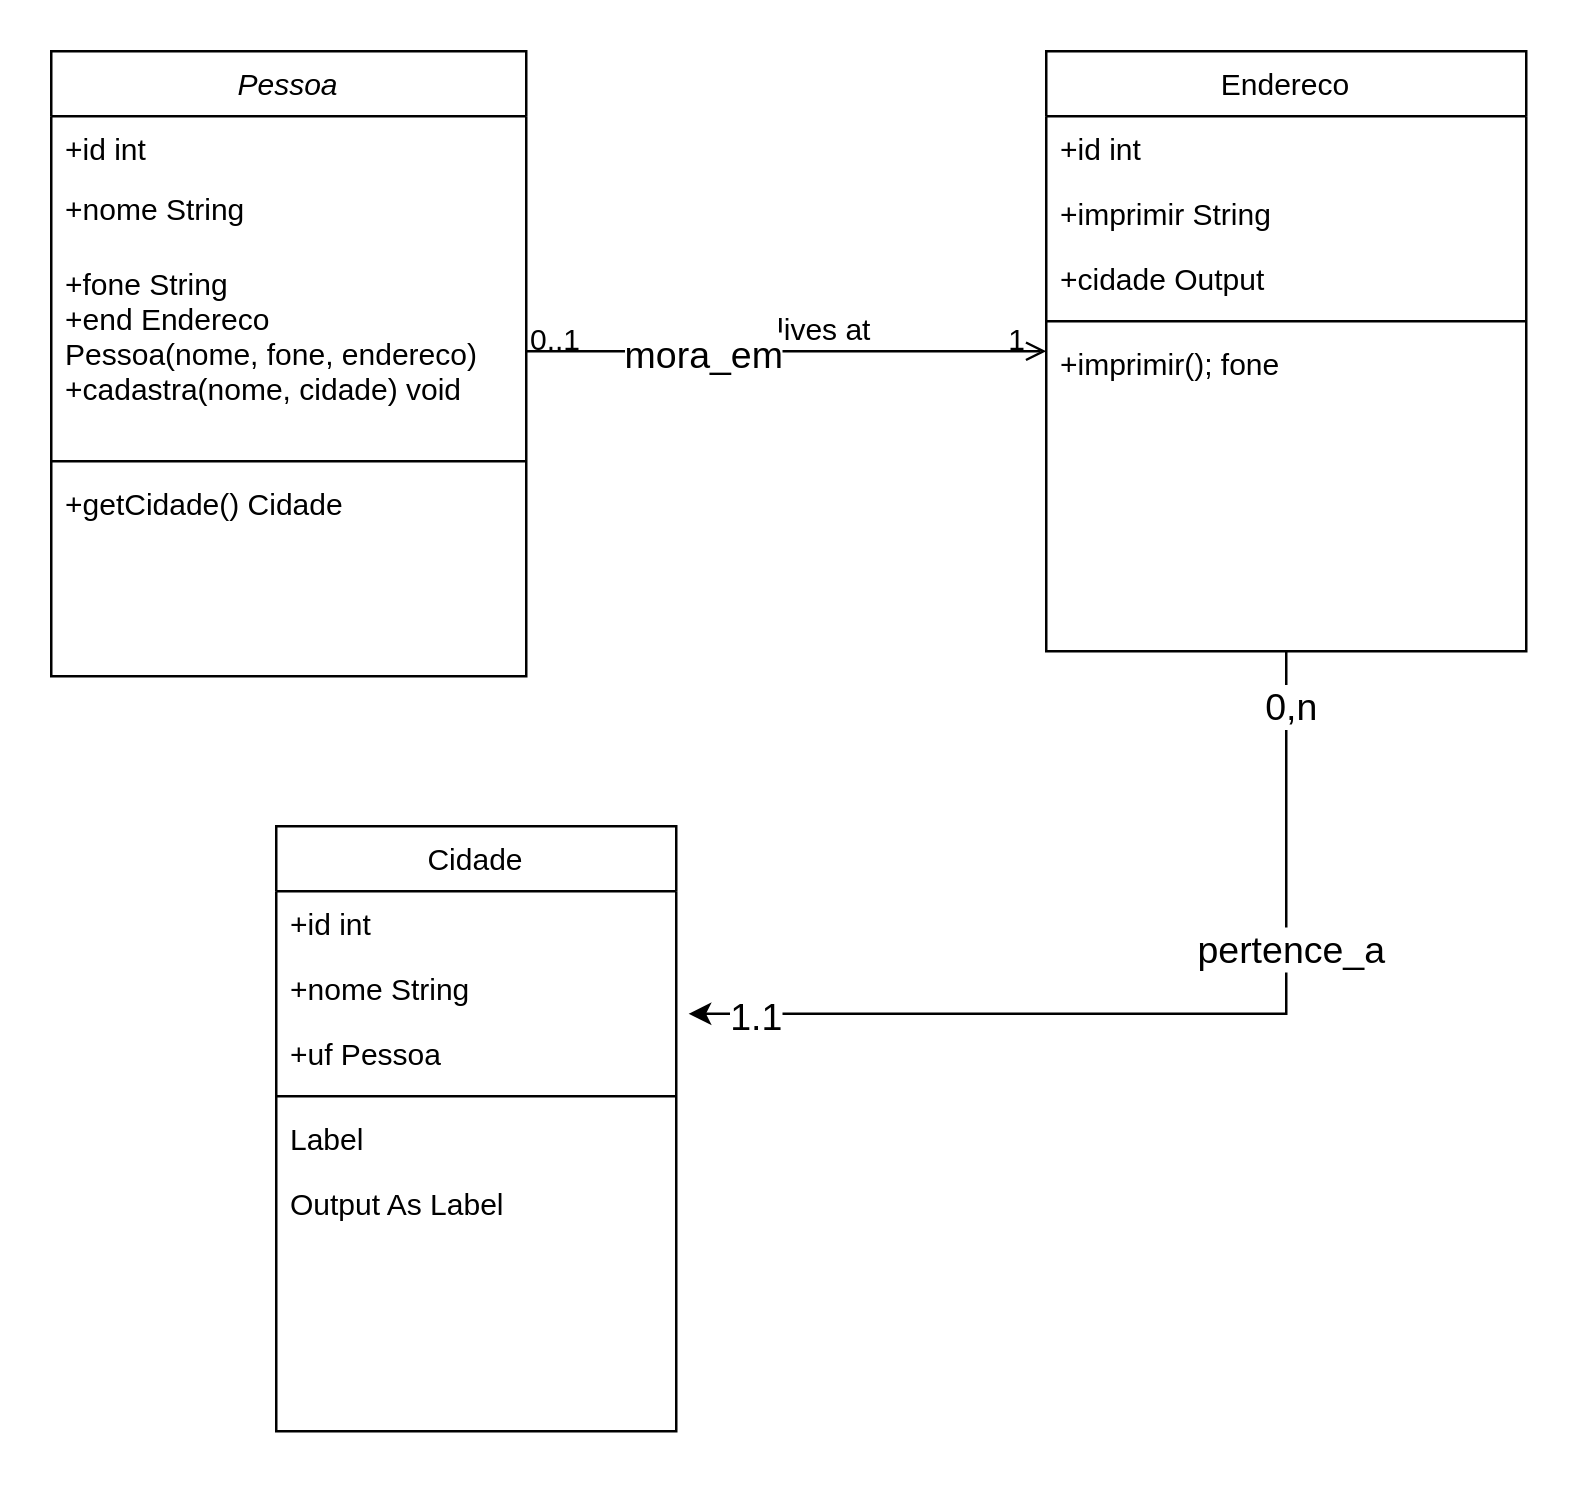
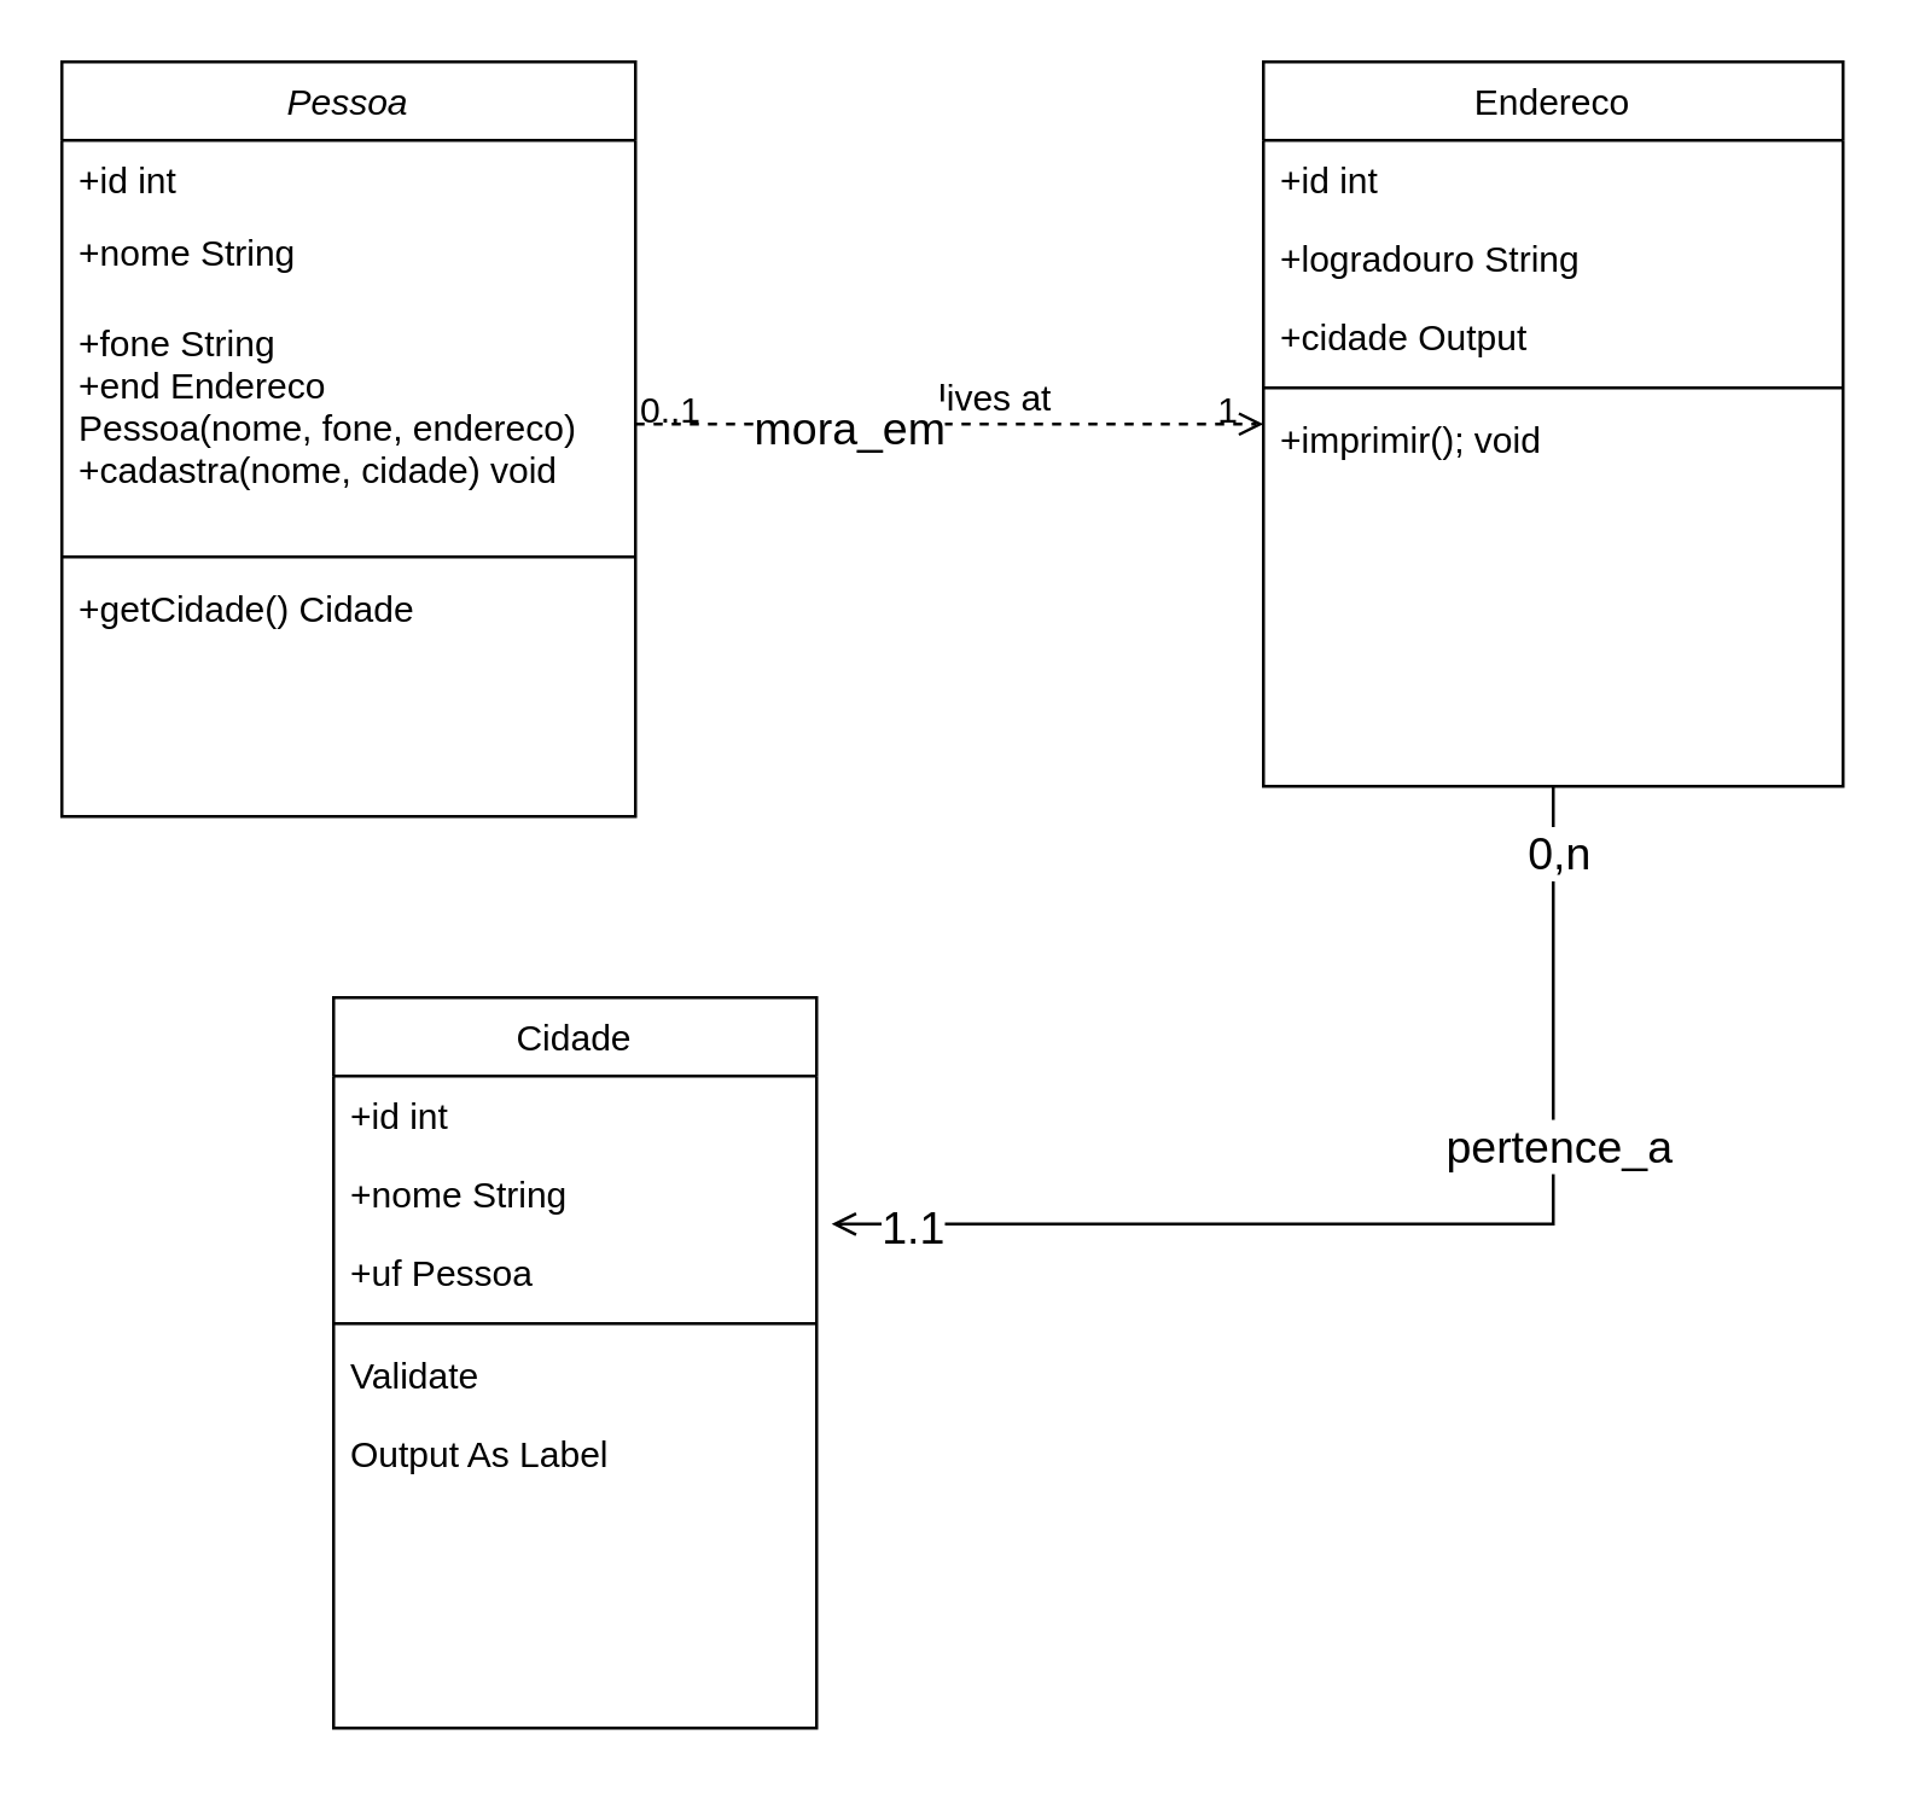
- <mxCell id="14" value="+imprimir String" style="text;align=left;verticalAlign=top;spacingLeft=4;spacingRight=4;overflow=hidden;rotatable=0;points=[[0,0.5],[1,0.5]];portConstraint=eastwest;rounded=0;shadow=0;html=0;" vertex="1" parent="12"><mxGeometry y="52" width="192" height="26" as="geometry" /></mxCell>
+ <mxCell id="14" value="+logradouro String" style="text;align=left;verticalAlign=top;spacingLeft=4;spacingRight=4;overflow=hidden;rotatable=0;points=[[0,0.5],[1,0.5]];portConstraint=eastwest;rounded=0;shadow=0;html=0;" vertex="1" parent="12"><mxGeometry y="52" width="192" height="26" as="geometry" /></mxCell>
- <mxCell id="18" value="" style="endArrow=open;shadow=0;strokeWidth=1;rounded=0;endFill=1;edgeStyle=elbowEdgeStyle;elbow=vertical;" edge="1" parent="1" source="2" target="12"><mxGeometry x="0.5" y="41" relative="1" as="geometry"><mxPoint x="290" y="112" as="sourcePoint" /><mxPoint x="450" y="112" as="targetPoint" /><mxPoint x="-40" y="32" as="offset" /></mxGeometry></mxCell>
+ <mxCell id="18" value="" style="endArrow=open;shadow=0;strokeWidth=1;rounded=0;endFill=1;edgeStyle=elbowEdgeStyle;elbow=vertical;dashed=1;" edge="1" parent="1" source="2" target="12"><mxGeometry x="0.5" y="41" relative="1" as="geometry"><mxPoint x="290" y="112" as="sourcePoint" /><mxPoint x="450" y="112" as="targetPoint" /><mxPoint x="-40" y="32" as="offset" /></mxGeometry></mxCell>
- <mxCell id="17" value="+imprimir(); fone" style="text;align=left;verticalAlign=top;spacingLeft=4;spacingRight=4;overflow=hidden;rotatable=0;points=[[0,0.5],[1,0.5]];portConstraint=eastwest;" vertex="1" parent="12"><mxGeometry y="112" width="192" height="26" as="geometry" /></mxCell>
+ <mxCell id="17" value="+imprimir(); void" style="text;align=left;verticalAlign=top;spacingLeft=4;spacingRight=4;overflow=hidden;rotatable=0;points=[[0,0.5],[1,0.5]];portConstraint=eastwest;" vertex="1" parent="12"><mxGeometry y="112" width="192" height="26" as="geometry" /></mxCell>
- <mxCell id="8" style="edgeStyle=orthogonalEdgeStyle;rounded=0;orthogonalLoop=1;jettySize=auto;html=1;entryX=1.031;entryY=-0.115;entryDx=0;entryDy=0;entryPerimeter=0;" edge="1" parent="1" source="12" target="26"><mxGeometry relative="1" as="geometry" /></mxCell>
+ <mxCell id="8" style="edgeStyle=orthogonalEdgeStyle;rounded=0;orthogonalLoop=1;jettySize=auto;html=1;entryX=1.031;entryY=-0.115;entryDx=0;entryDy=0;entryPerimeter=0;endArrow=open;" edge="1" parent="1" source="12" target="26"><mxGeometry relative="1" as="geometry" /></mxCell>
- <mxCell id="28" value="Label" style="text;align=left;verticalAlign=top;spacingLeft=4;spacingRight=4;overflow=hidden;rotatable=0;points=[[0,0.5],[1,0.5]];portConstraint=eastwest;" vertex="1" parent="23"><mxGeometry y="112" width="160" height="26" as="geometry" /></mxCell>
+ <mxCell id="28" value="Validate" style="text;align=left;verticalAlign=top;spacingLeft=4;spacingRight=4;overflow=hidden;rotatable=0;points=[[0,0.5],[1,0.5]];portConstraint=eastwest;" vertex="1" parent="23"><mxGeometry y="112" width="160" height="26" as="geometry" /></mxCell>
